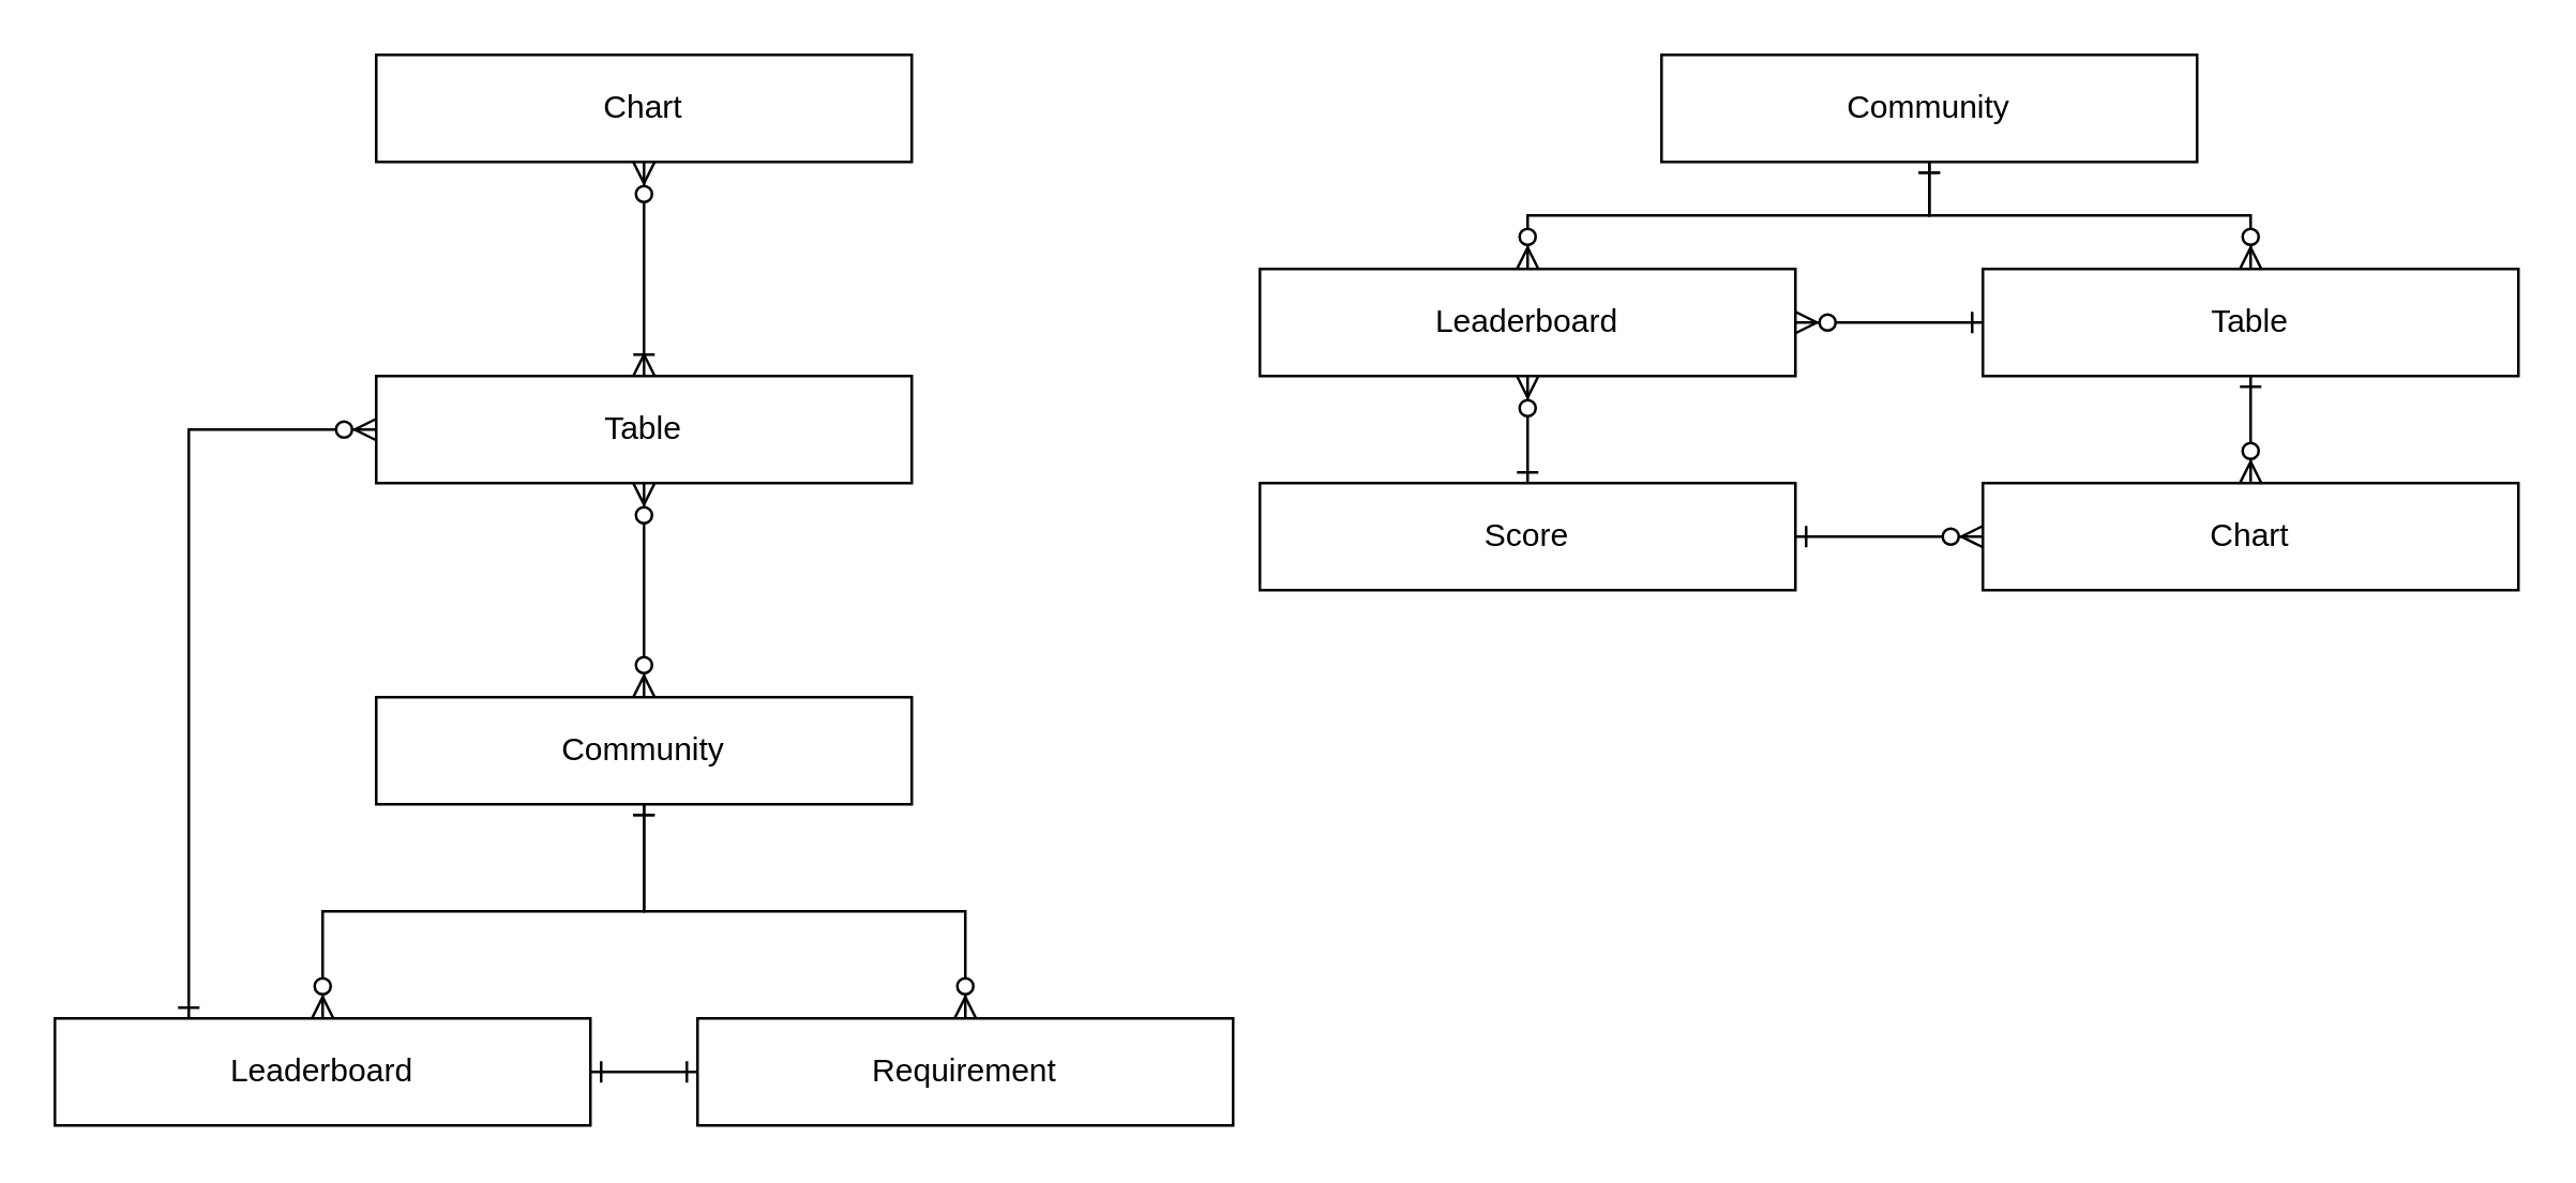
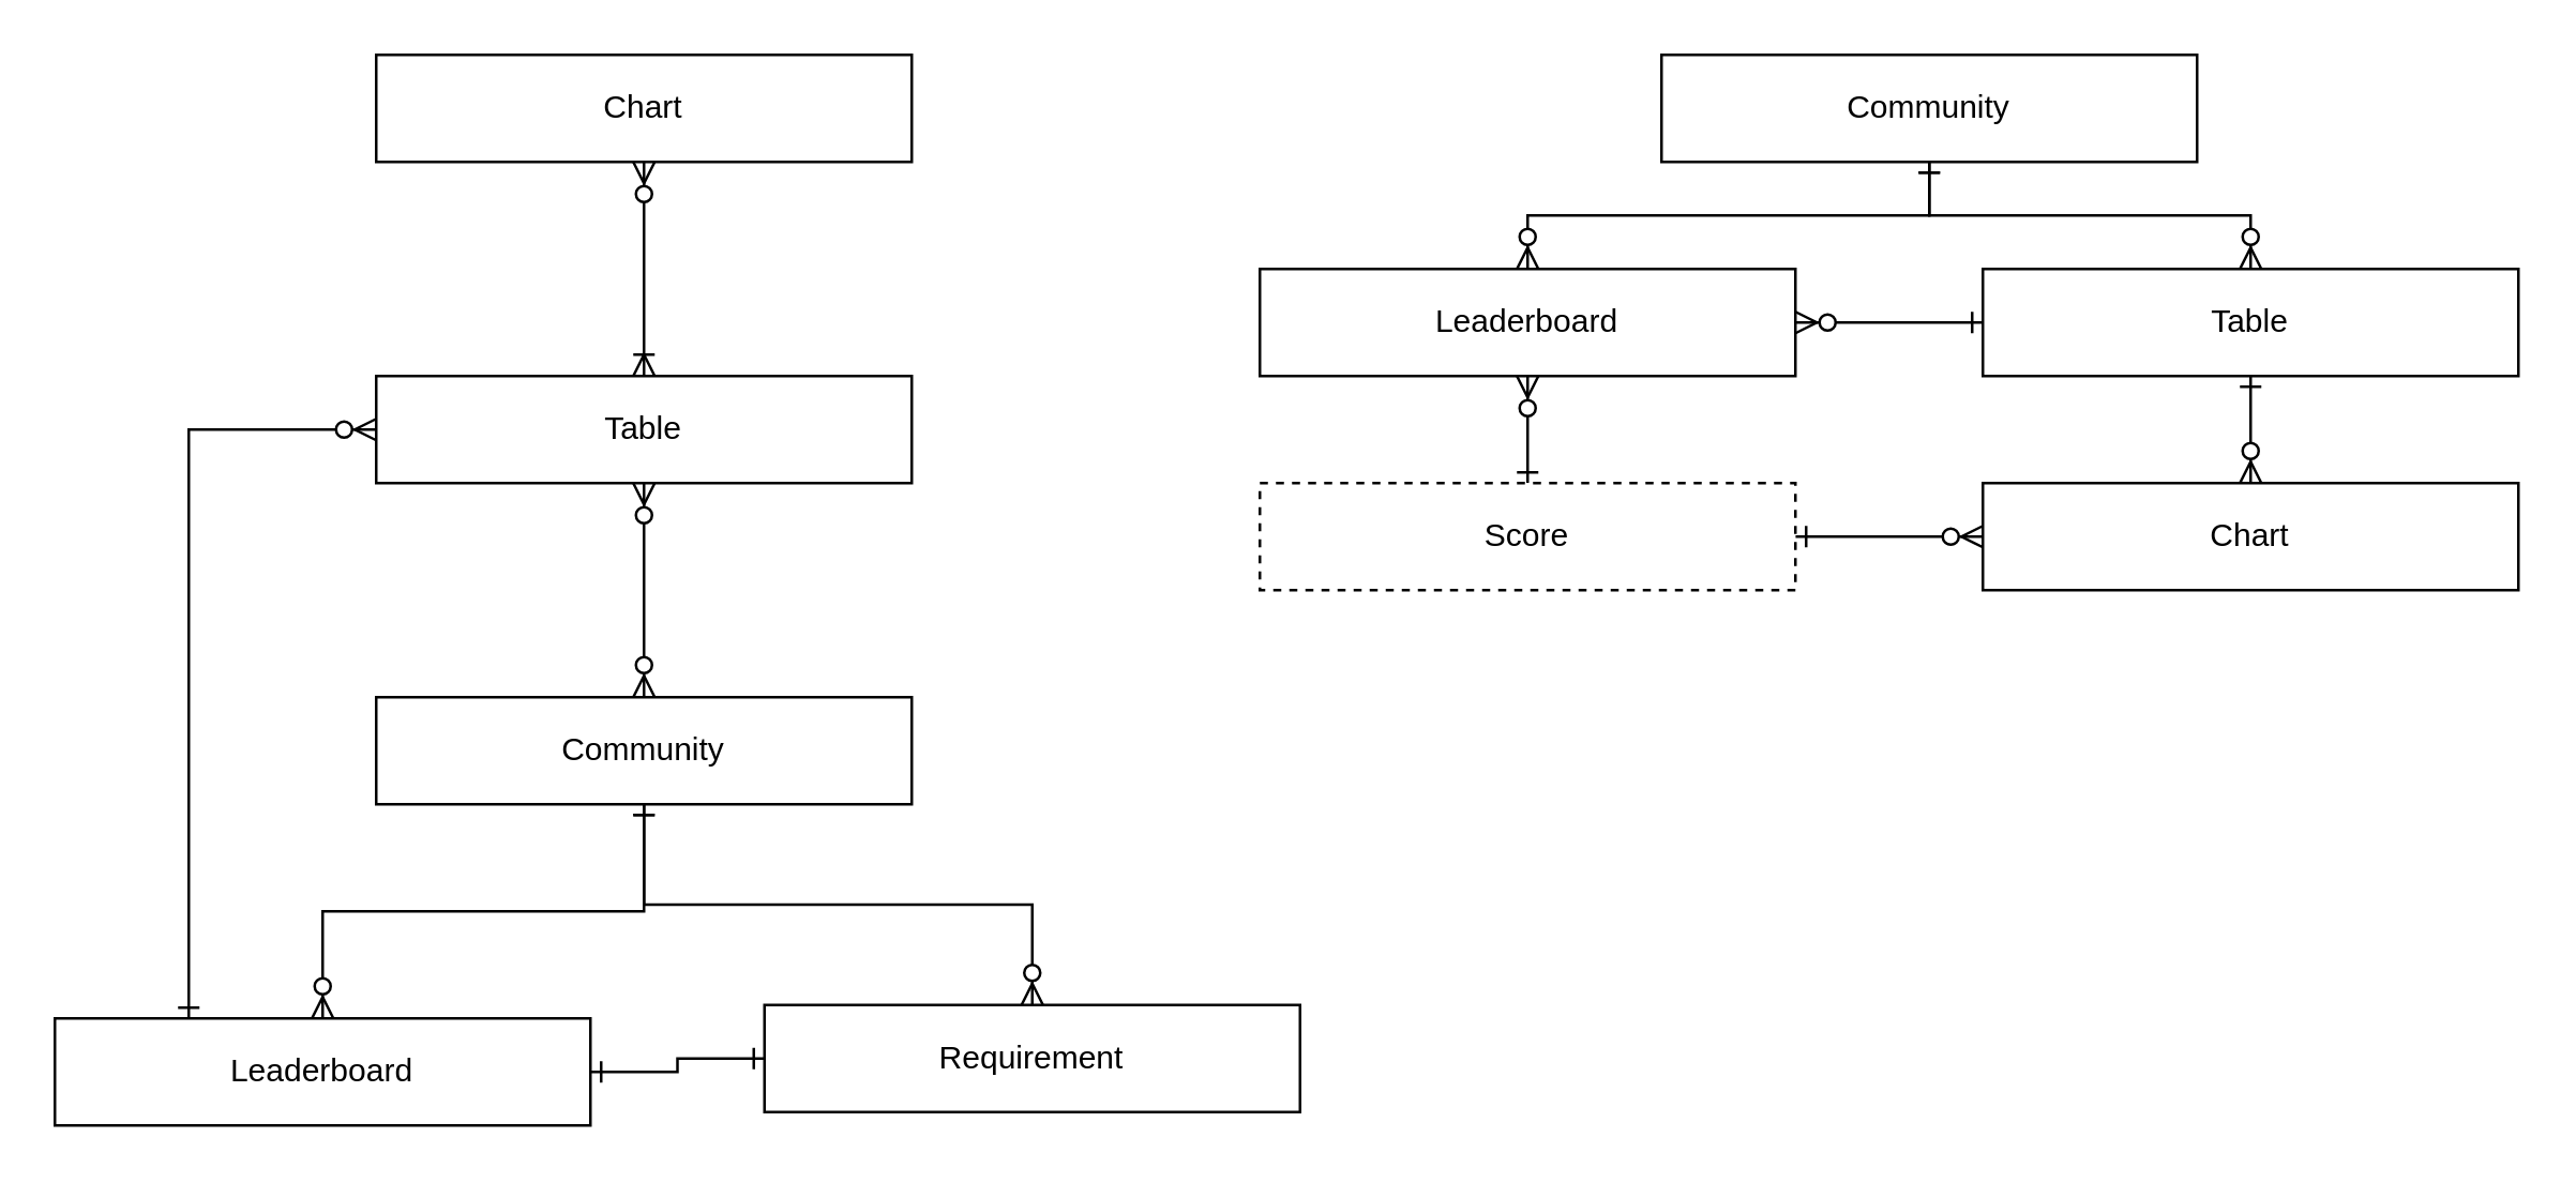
- <mxCell id="23" value="Score" style="rounded=0;whiteSpace=wrap;html=1;" vertex="1" parent="1"><mxGeometry x="470" y="180" width="200" height="40" as="geometry" /></mxCell>
+ <mxCell id="23" value="Score" style="rounded=0;whiteSpace=wrap;html=1;dashed=1;" vertex="1" parent="1"><mxGeometry x="470" y="180" width="200" height="40" as="geometry" /></mxCell>
- <mxCell id="12" value="Requirement" style="rounded=0;whiteSpace=wrap;html=1;" vertex="1" parent="1"><mxGeometry x="260" y="380" width="200" height="40" as="geometry" /></mxCell>
+ <mxCell id="12" value="Requirement" style="rounded=0;whiteSpace=wrap;html=1;" vertex="1" parent="1"><mxGeometry x="285" y="375" width="200" height="40" as="geometry" /></mxCell>
